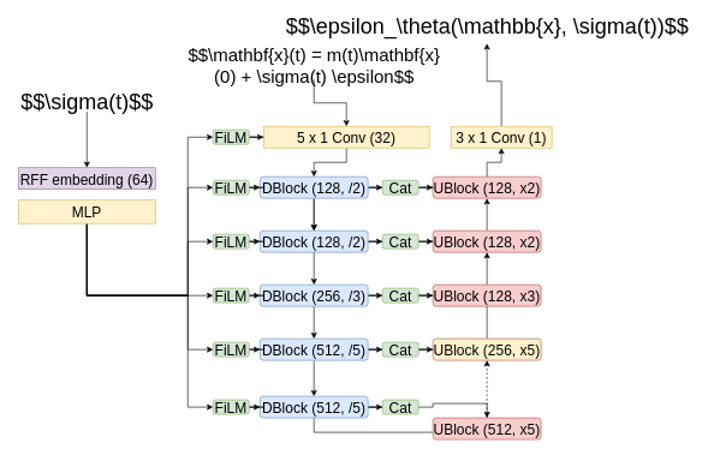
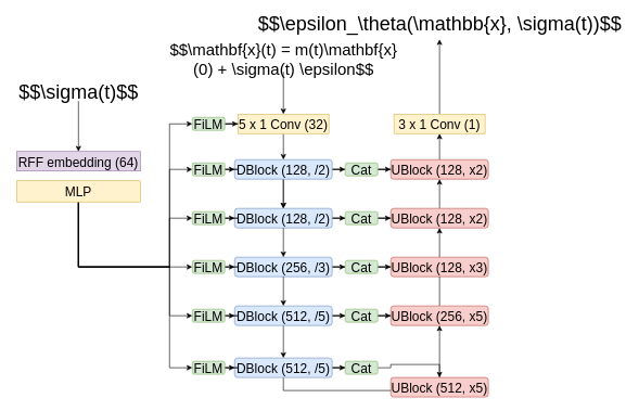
- <mxCell id="3" value="5 x 1 Conv (32)" style="whiteSpace=wrap;html=1;fillColor=#fff2cc;strokeColor=#d6b656;fontSize=20;" parent="1" vertex="1"><mxGeometry x="365" y="175" width="230" height="30" as="geometry" /></mxCell>
+ <mxCell id="3" value="5 x 1 Conv (32)" style="whiteSpace=wrap;html=1;fillColor=#fff2cc;strokeColor=#d6b656;fontSize=20;" parent="1" vertex="1"><mxGeometry x="365" y="175" width="140" height="30" as="geometry" /></mxCell>
- <mxCell id="61" value="3 x 1 Conv (1)" style="whiteSpace=wrap;html=1;fillColor=#fff2cc;strokeColor=#d6b656;fontSize=20;" parent="1" vertex="1"><mxGeometry x="625" y="175" width="140" height="30" as="geometry" /></mxCell>
+ <mxCell id="61" value="3 x 1 Conv (1)" style="whiteSpace=wrap;html=1;fillColor=#fff2cc;strokeColor=#d6b656;fontSize=20;" parent="1" vertex="1"><mxGeometry x="605" y="175" width="140" height="30" as="geometry" /></mxCell>
- <mxCell id="47" value="UBlock (256, x5)" style="rounded=1;whiteSpace=wrap;html=1;fillColor=#fff2cc;strokeColor=#b85450;fontSize=20;" parent="1" vertex="1"><mxGeometry x="600" y="470" width="150" height="30" as="geometry" /></mxCell>
+ <mxCell id="47" value="UBlock (256, x5)" style="rounded=1;whiteSpace=wrap;html=1;fillColor=#f8cecc;strokeColor=#b85450;fontSize=20;" parent="1" vertex="1"><mxGeometry x="600" y="470" width="150" height="30" as="geometry" /></mxCell>
- <mxCell id="48" style="edgeStyle=orthogonalEdgeStyle;rounded=0;orthogonalLoop=1;jettySize=auto;html=1;entryX=0.5;entryY=1;entryDx=0;entryDy=0;fontSize=20;dashed=1;" parent="1" source="49" target="47" edge="1"><mxGeometry relative="1" as="geometry" /></mxCell>
+ <mxCell id="48" style="edgeStyle=orthogonalEdgeStyle;rounded=0;orthogonalLoop=1;jettySize=auto;html=1;entryX=0.5;entryY=1;entryDx=0;entryDy=0;fontSize=20;" parent="1" source="49" target="47" edge="1"><mxGeometry relative="1" as="geometry" /></mxCell>
